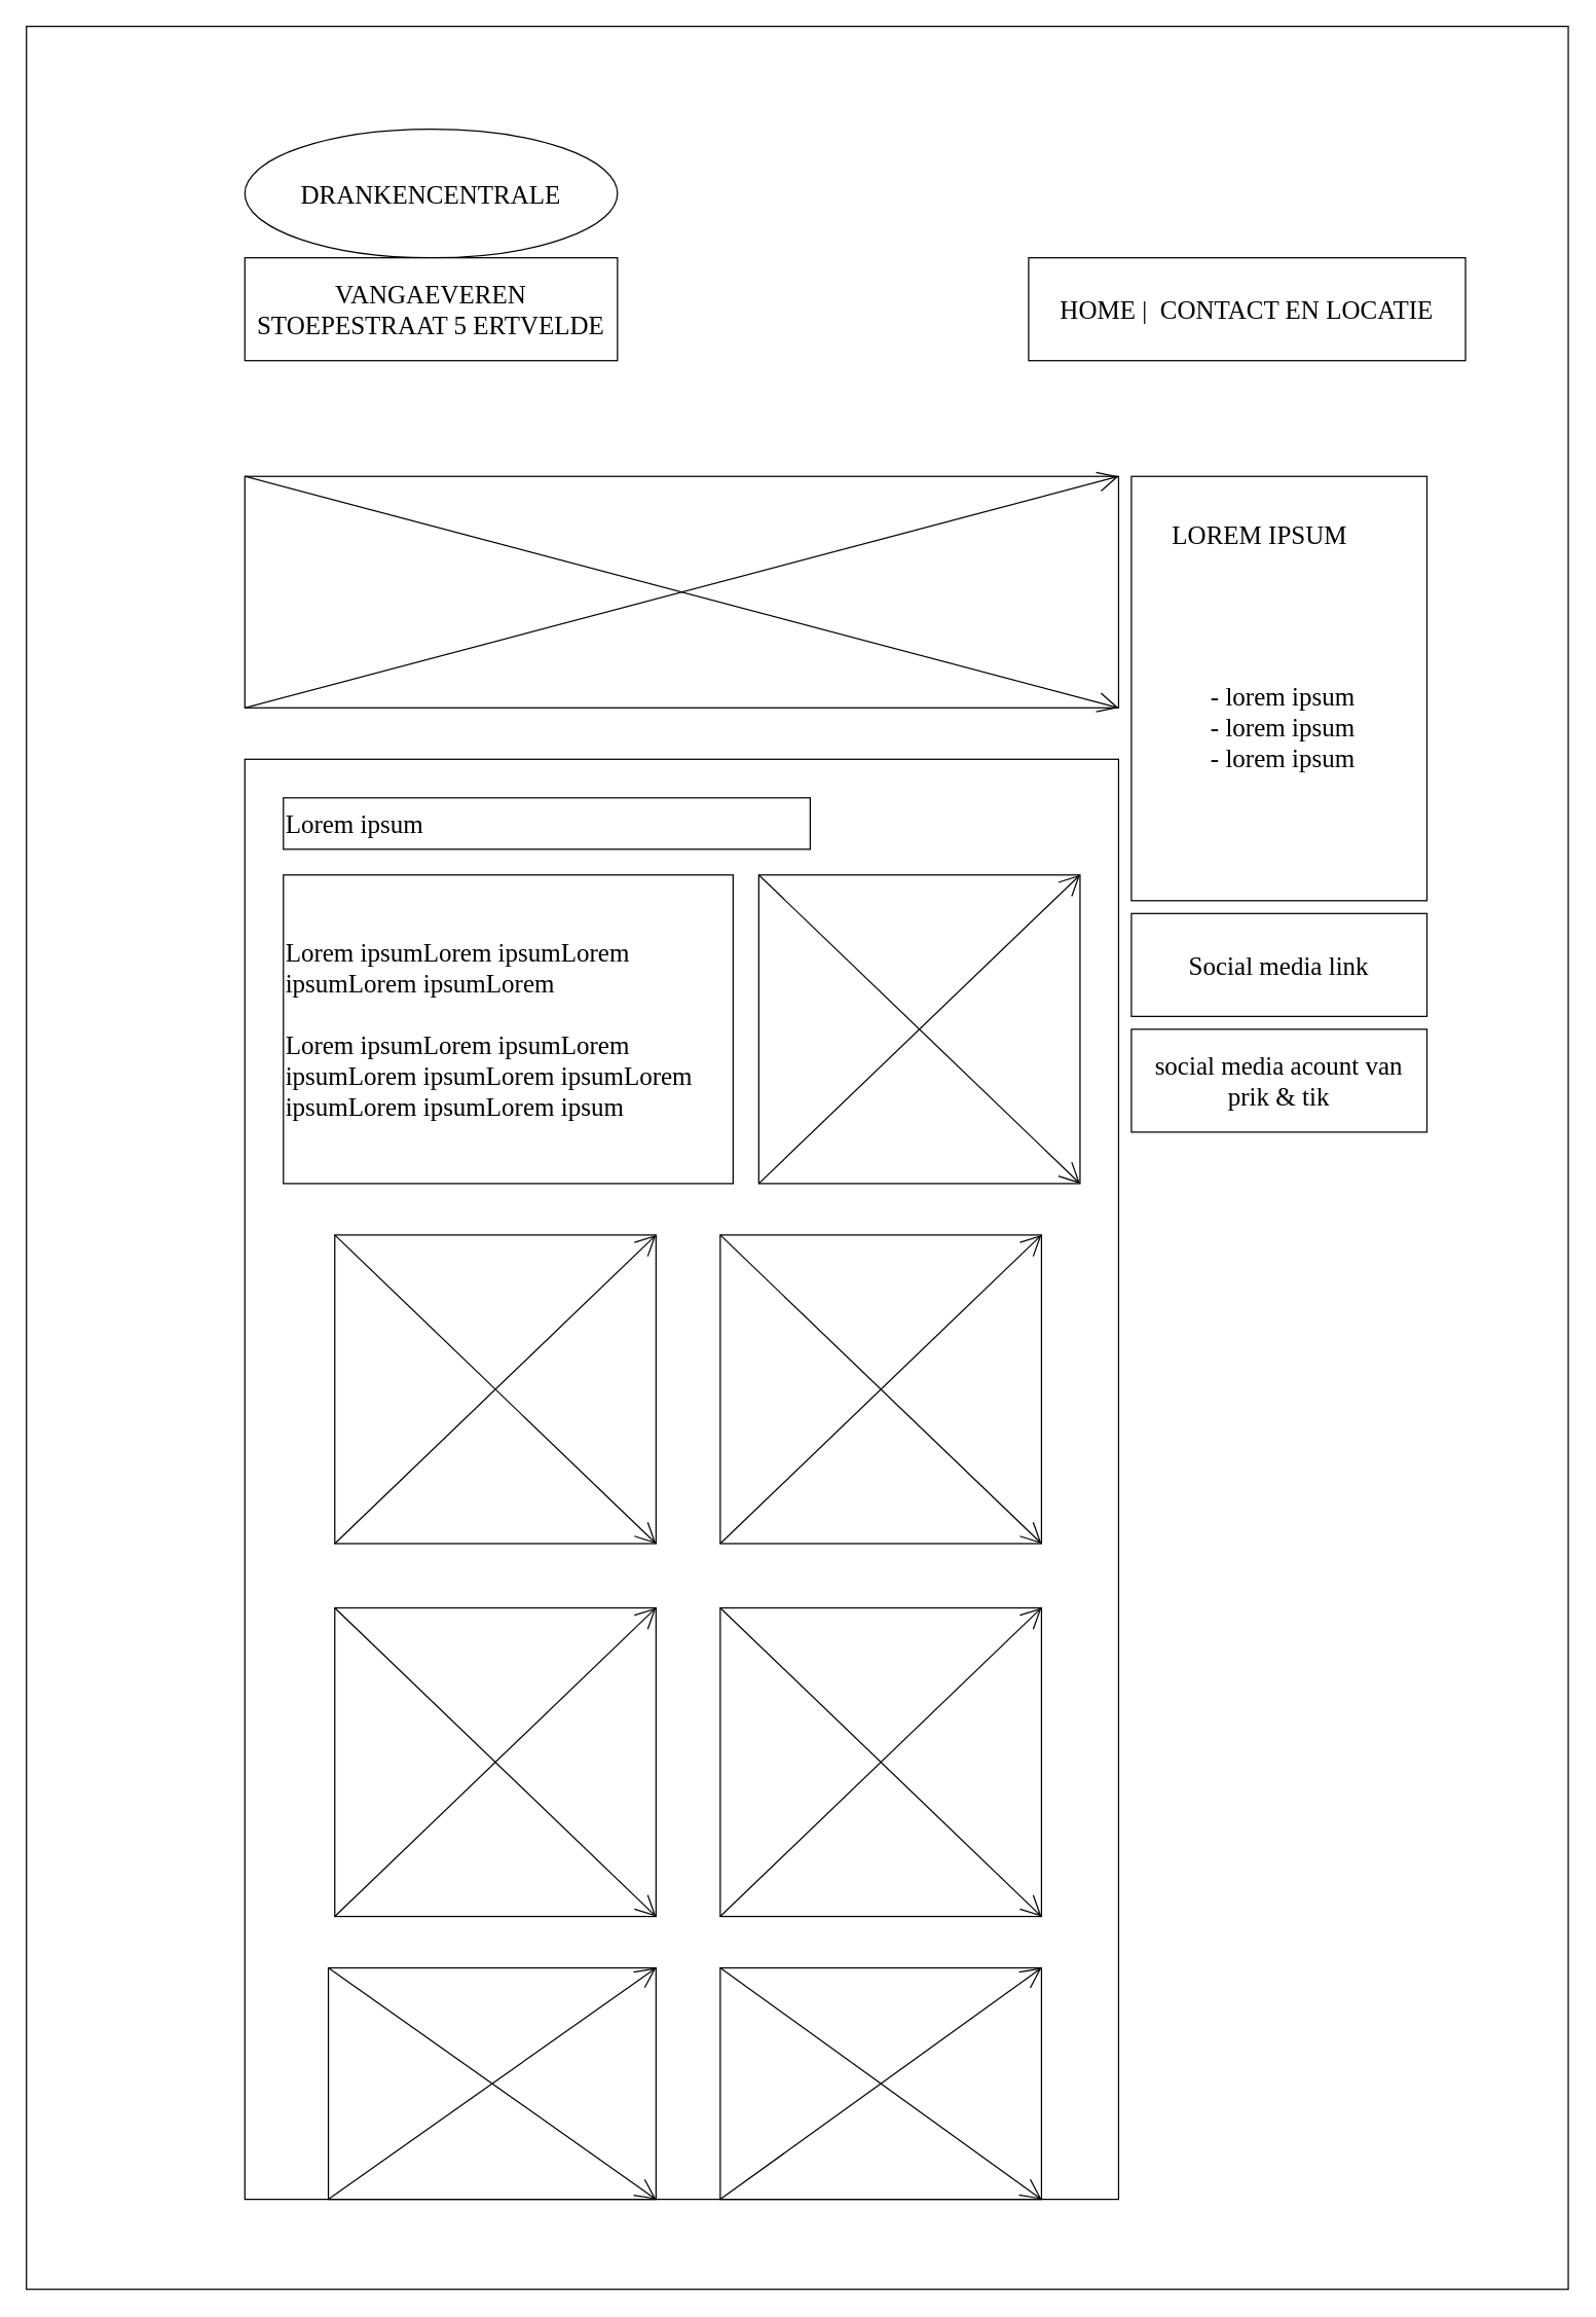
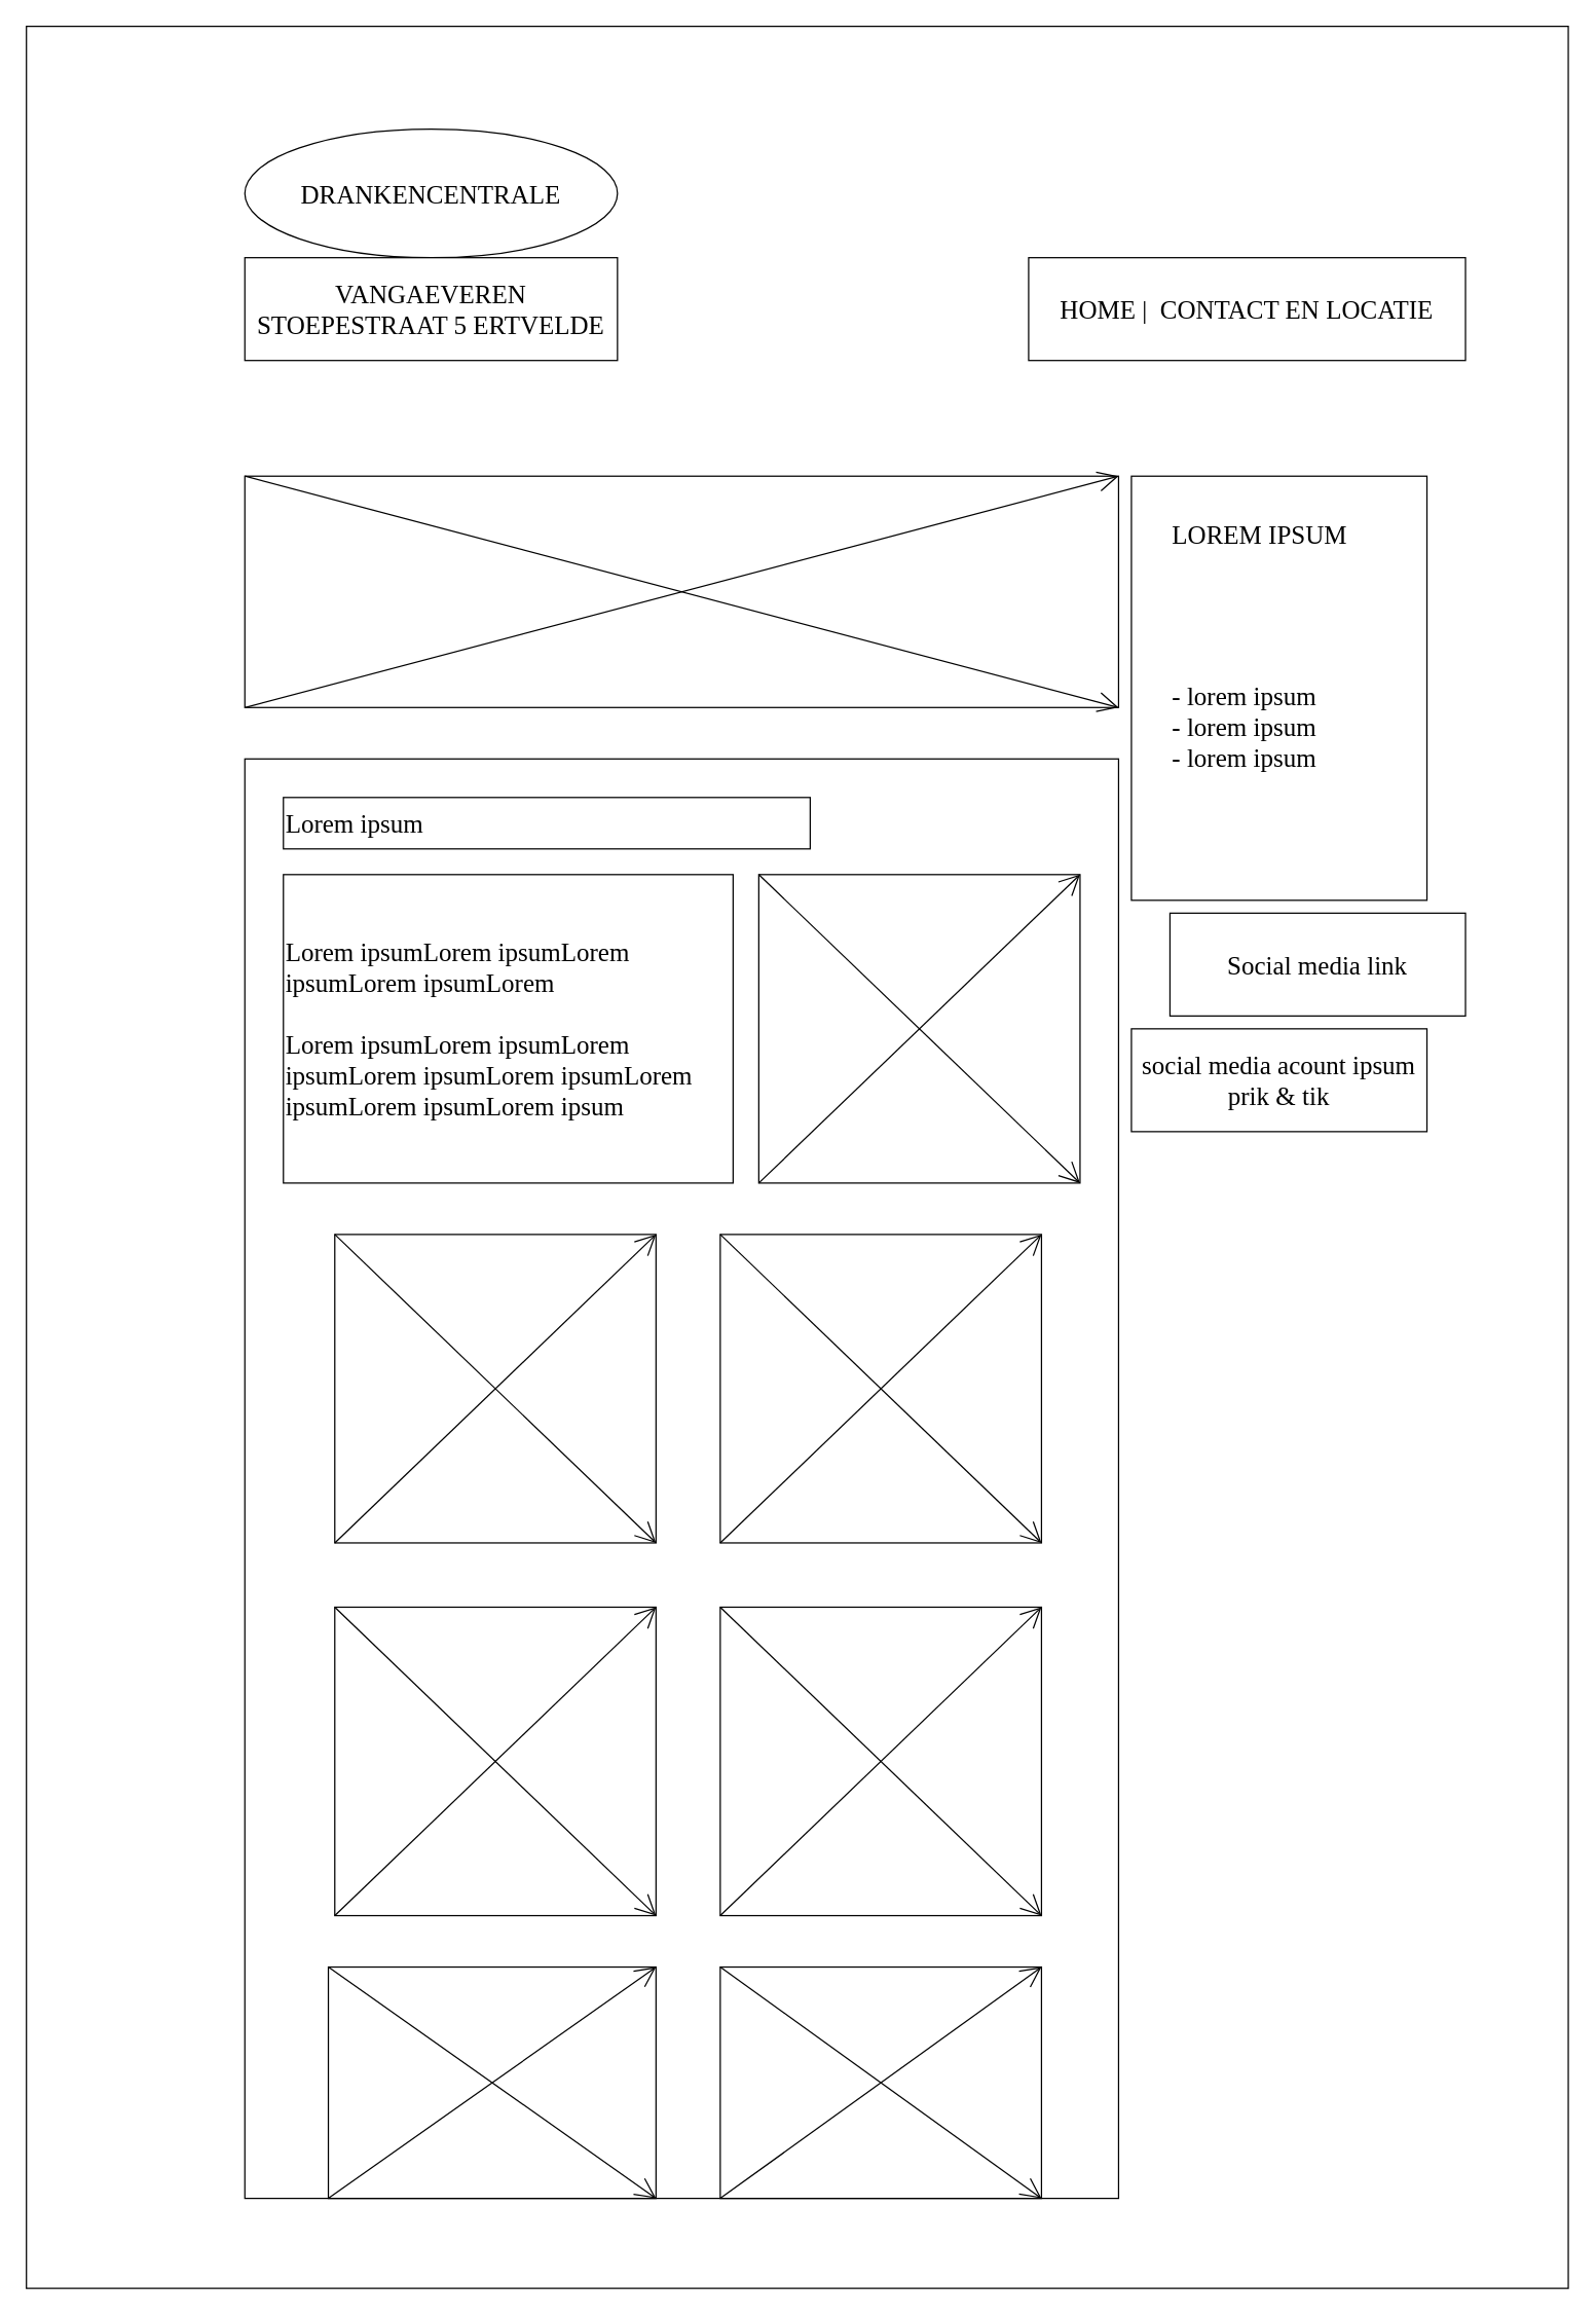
- <mxCell id="36" value="- lorem ipsum&lt;br&gt;- lorem ipsum&lt;br&gt;- lorem ipsum" style="text;strokeColor=none;fillColor=none;html=1;align=left;verticalAlign=middle;whiteSpace=wrap;rounded=0;shadow=0;labelBackgroundColor=none;labelBorderColor=none;sketch=0;hachureGap=4;fontFamily=Verdana;fontSize=20;" vertex="1" parent="1"><mxGeometry x="940" y="470" width="160" height="190" as="geometry" /></mxCell>
+ <mxCell id="36" value="- lorem ipsum&lt;br&gt;- lorem ipsum&lt;br&gt;- lorem ipsum" style="text;strokeColor=none;fillColor=none;html=1;align=left;verticalAlign=middle;whiteSpace=wrap;rounded=0;shadow=0;labelBackgroundColor=none;labelBorderColor=none;sketch=0;hachureGap=4;fontFamily=Verdana;fontSize=20;" vertex="1" parent="1"><mxGeometry x="910" y="470" width="160" height="190" as="geometry" /></mxCell>
- <mxCell id="37" value="Social media link" style="rounded=0;whiteSpace=wrap;html=1;shadow=0;labelBackgroundColor=none;labelBorderColor=none;sketch=0;hachureGap=4;fontFamily=Verdana;fontSize=20;align=center;" vertex="1" parent="1"><mxGeometry x="880" width="230" height="80" as="geometry" y="710" /></mxCell>
+ <mxCell id="37" value="Social media link" style="rounded=0;whiteSpace=wrap;html=1;shadow=0;labelBackgroundColor=none;labelBorderColor=none;sketch=0;hachureGap=4;fontFamily=Verdana;fontSize=20;align=center;" vertex="1" parent="1"><mxGeometry x="910" y="710" width="230" height="80" as="geometry" /></mxCell>
- <mxCell id="38" value="social media acount van prik &amp;amp; tik" style="rounded=0;whiteSpace=wrap;html=1;shadow=0;labelBackgroundColor=none;labelBorderColor=none;sketch=0;hachureGap=4;fontFamily=Verdana;fontSize=20;align=center;" vertex="1" parent="1"><mxGeometry x="880" y="800" width="230" height="80" as="geometry" /></mxCell>
+ <mxCell id="38" value="social media acount ipsum prik &amp;amp; tik" style="rounded=0;whiteSpace=wrap;html=1;shadow=0;labelBackgroundColor=none;labelBorderColor=none;sketch=0;hachureGap=4;fontFamily=Verdana;fontSize=20;align=center;" vertex="1" parent="1"><mxGeometry x="880" y="800" width="230" height="80" as="geometry" /></mxCell>
